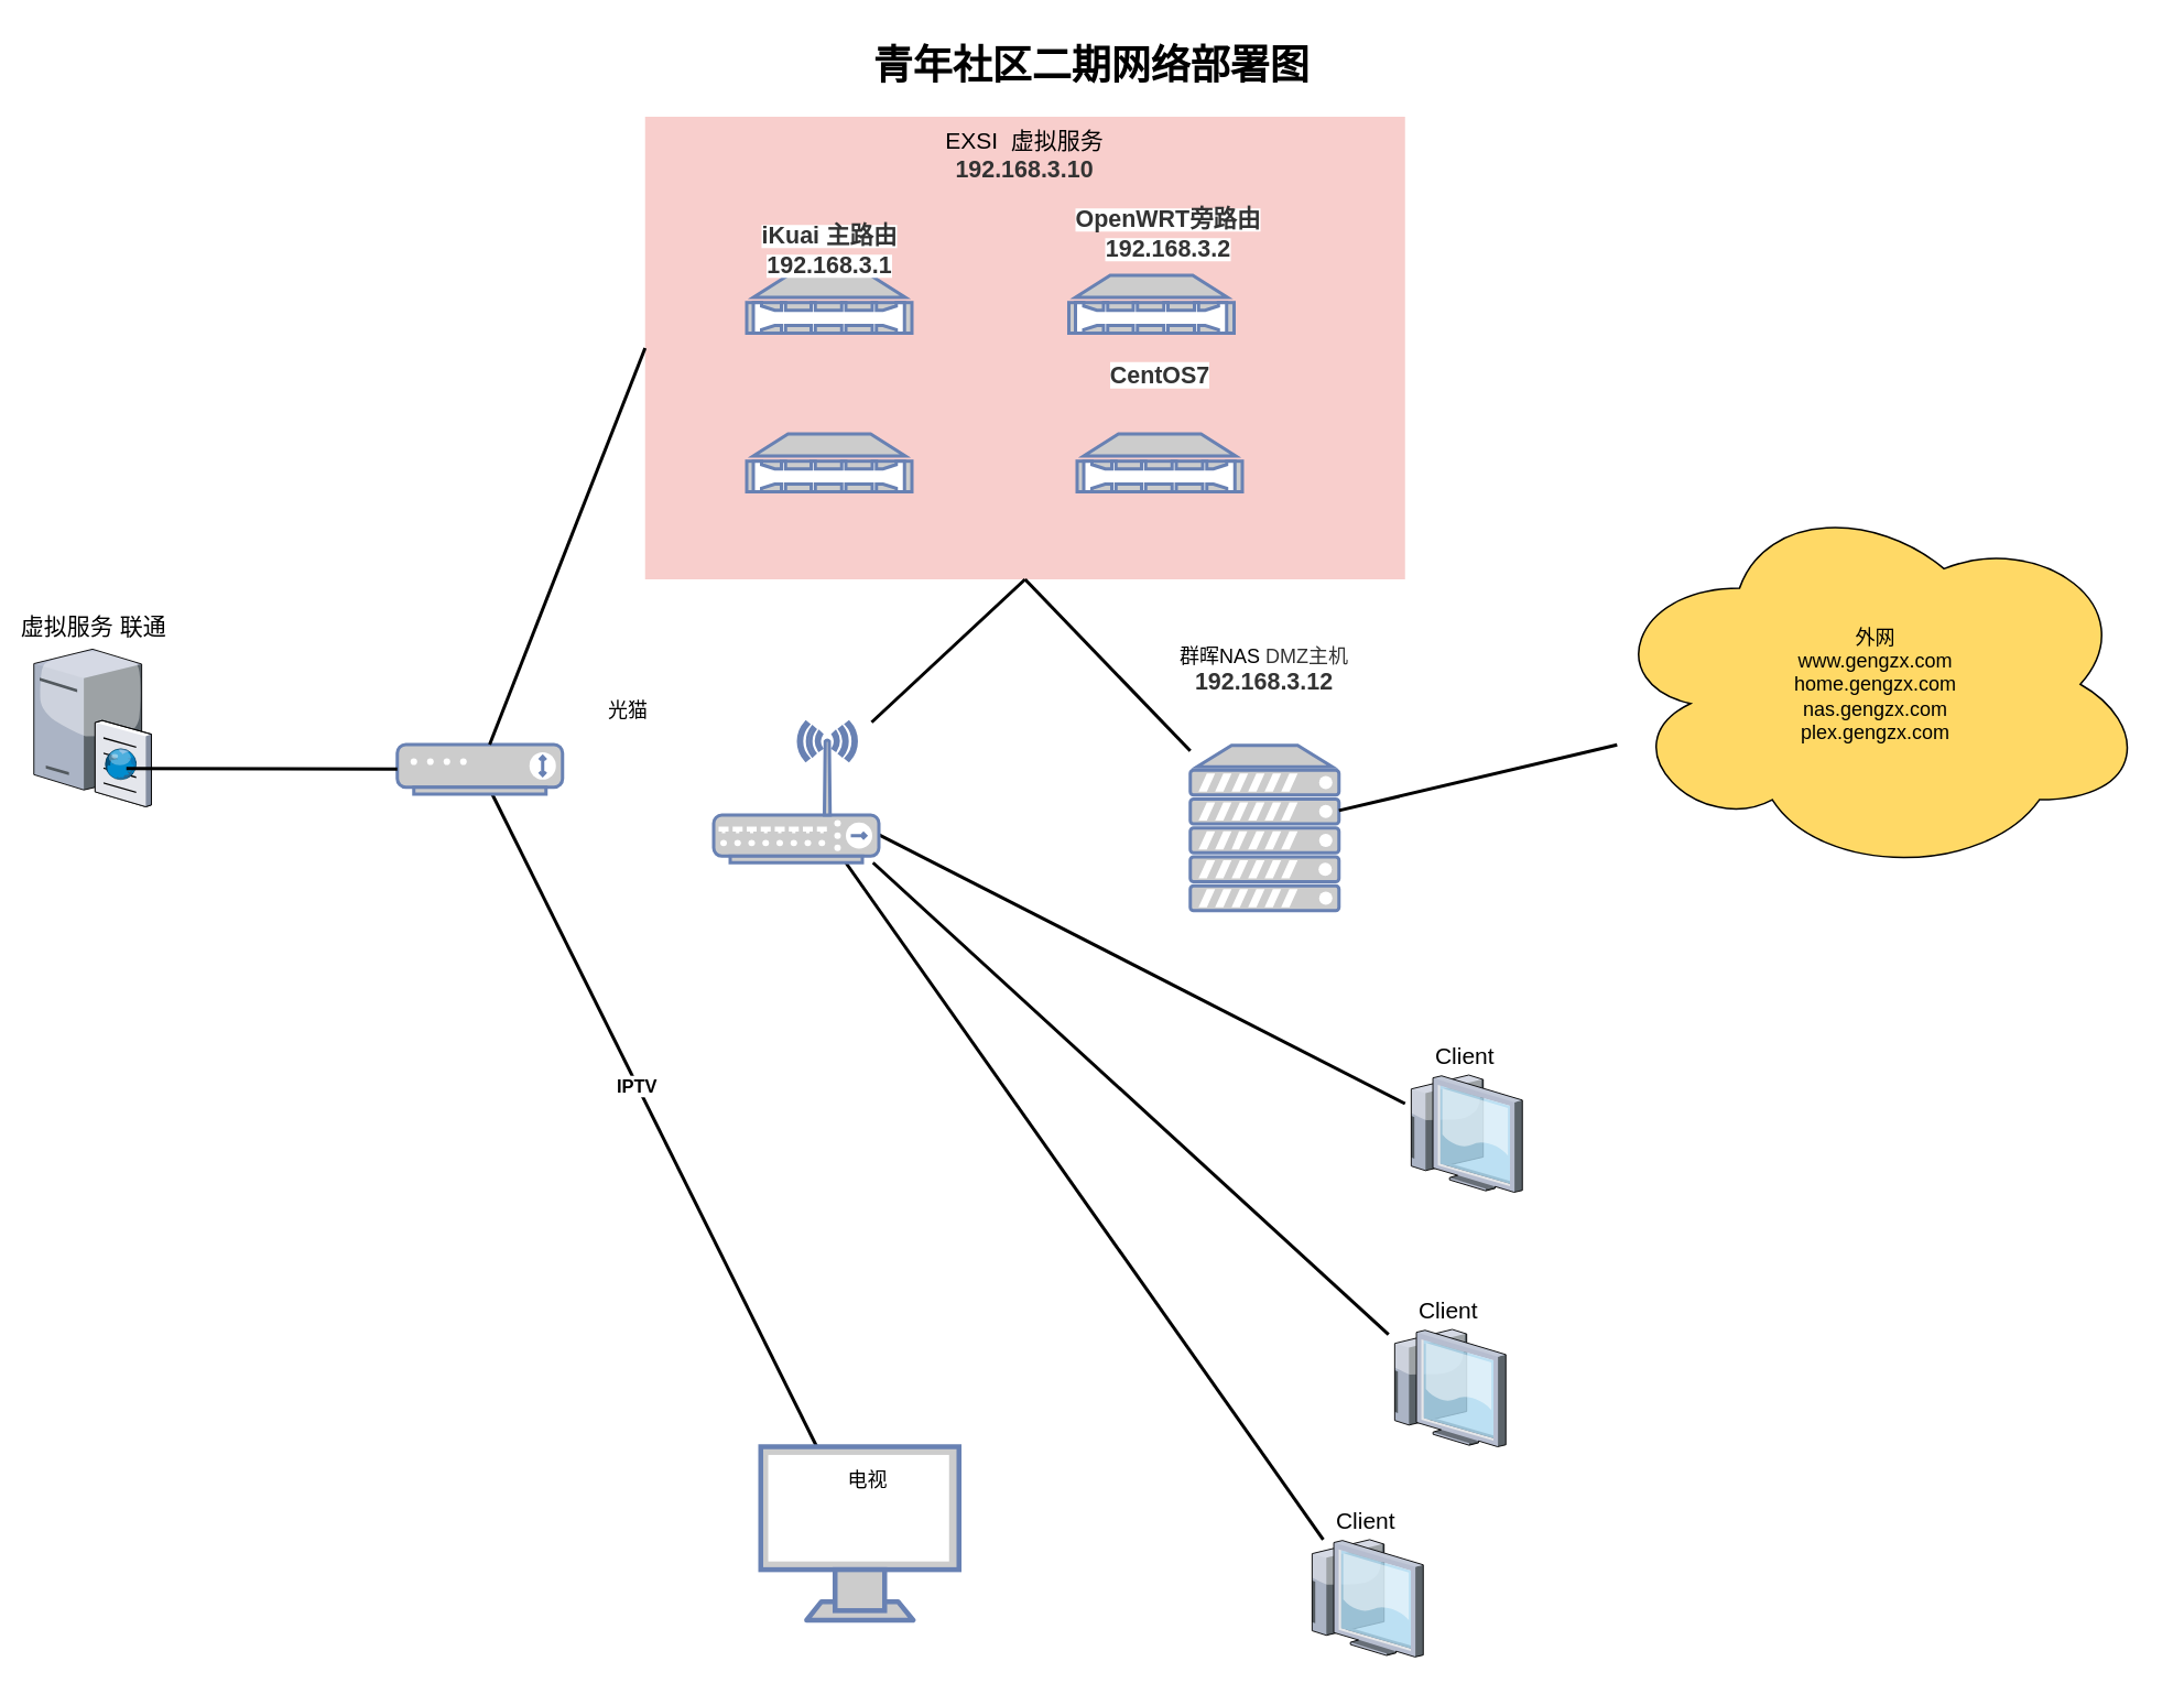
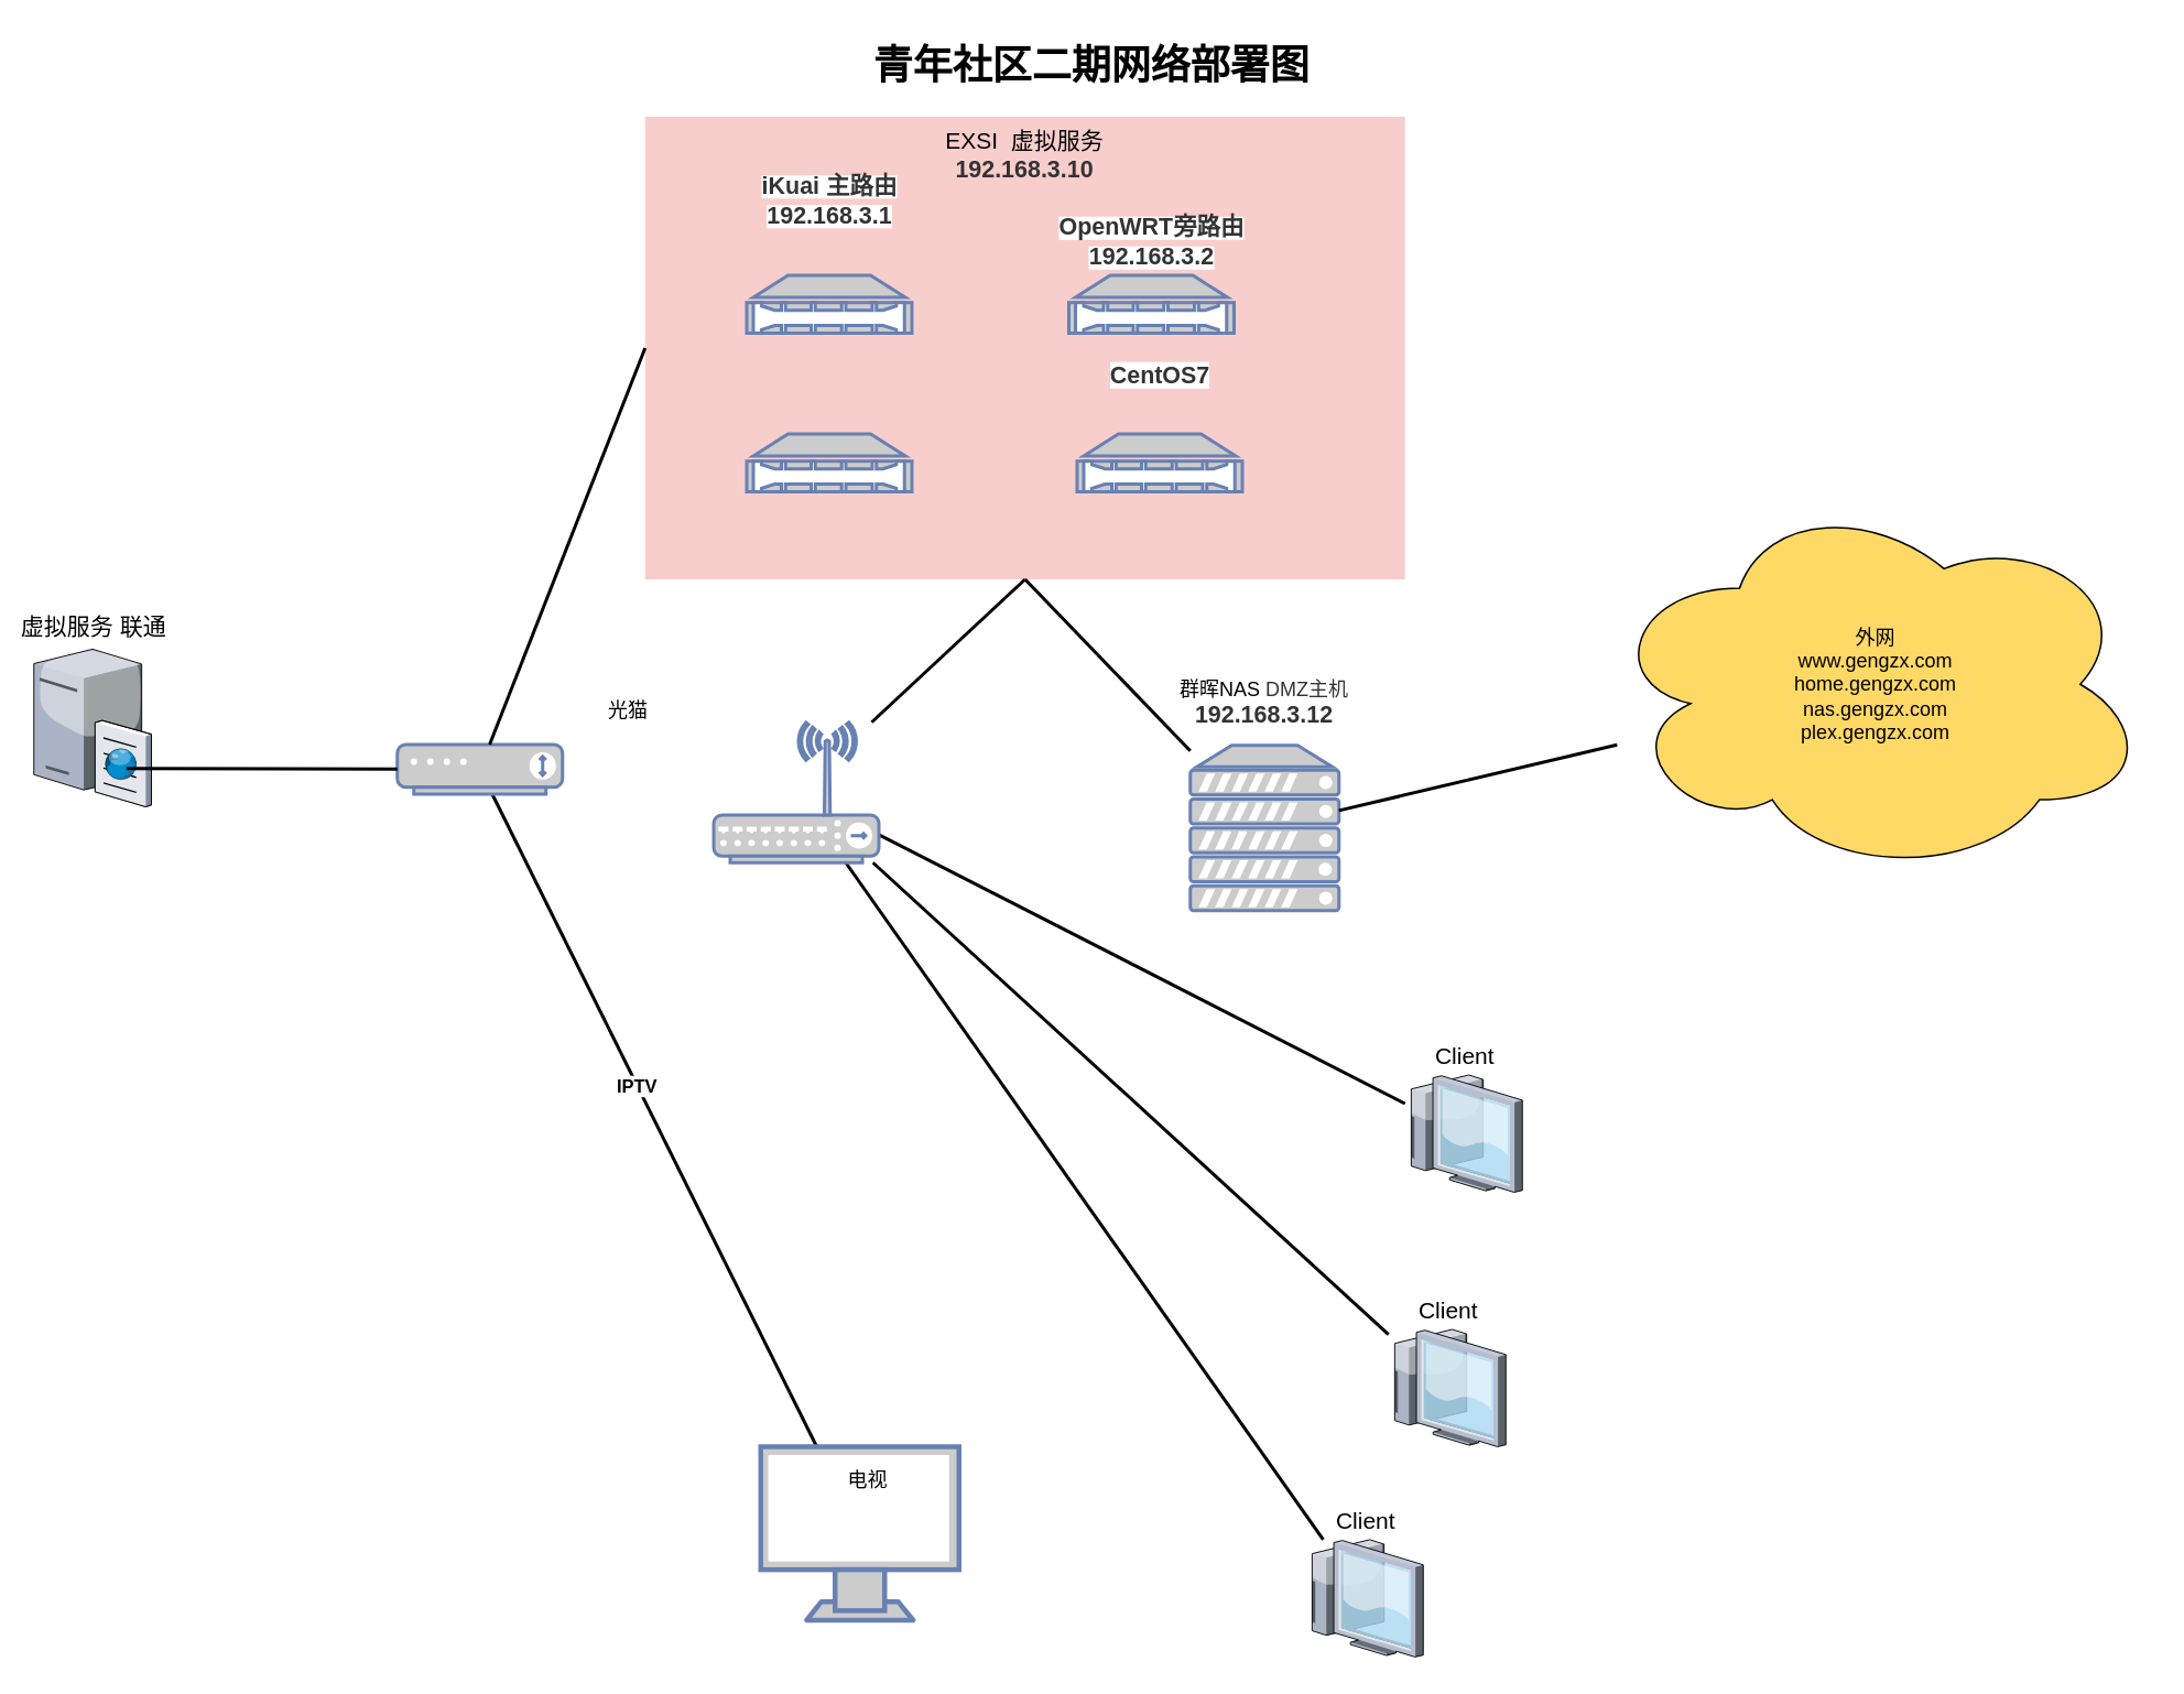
- <mxCell id="23" value="&lt;font color=&quot;#333333&quot; face=&quot;arial&quot;&gt;&lt;span style=&quot;background-color: rgb(255 , 255 , 255)&quot;&gt;&lt;b style=&quot;font-size: 14.305px&quot;&gt;OpenWRT旁路由&lt;/b&gt;&lt;br&gt;&lt;span style=&quot;font-size: 14.305px&quot;&gt;&lt;b&gt;192.168.3.2&lt;/b&gt;&lt;/span&gt;&lt;br&gt;&lt;/span&gt;&lt;/font&gt;" style="text;html=1;strokeColor=none;fillColor=none;align=center;verticalAlign=middle;whiteSpace=wrap;rounded=0;" vertex="1" parent="1"><mxGeometry x="641.5" y="131" width="130" height="19" as="geometry" /></mxCell>
+ <mxCell id="23" value="&lt;font color=&quot;#333333&quot; face=&quot;arial&quot;&gt;&lt;span style=&quot;background-color: rgb(255 , 255 , 255)&quot;&gt;&lt;b style=&quot;font-size: 14.305px&quot;&gt;OpenWRT旁路由&lt;/b&gt;&lt;br&gt;&lt;span style=&quot;font-size: 14.305px&quot;&gt;&lt;b&gt;192.168.3.2&lt;/b&gt;&lt;/span&gt;&lt;br&gt;&lt;/span&gt;&lt;/font&gt;" style="text;html=1;strokeColor=none;fillColor=none;align=center;verticalAlign=middle;whiteSpace=wrap;rounded=0;" vertex="1" parent="1"><mxGeometry x="631.5" y="136" width="130" height="19" as="geometry" /></mxCell>
- <mxCell id="22" value="&lt;span style=&quot;background-color: rgb(255 , 255 , 255)&quot;&gt;&lt;font color=&quot;#333333&quot; face=&quot;arial&quot;&gt;&lt;span style=&quot;font-size: 14.305px&quot;&gt;&lt;b&gt;iKuai 主路由&lt;/b&gt;&lt;/span&gt;&lt;/font&gt;&lt;br&gt;&lt;font color=&quot;#333333&quot; face=&quot;arial&quot;&gt;&lt;span style=&quot;font-size: 14.305px&quot;&gt;&lt;b&gt;192.168.3.1&lt;/b&gt;&lt;/span&gt;&lt;/font&gt;&lt;br&gt;&lt;/span&gt;" style="text;html=1;strokeColor=none;fillColor=none;align=center;verticalAlign=middle;whiteSpace=wrap;rounded=0;" vertex="1" parent="1"><mxGeometry x="451.5" y="141" width="100" height="19" as="geometry" /></mxCell>
+ <mxCell id="22" value="&lt;span style=&quot;background-color: rgb(255 , 255 , 255)&quot;&gt;&lt;font color=&quot;#333333&quot; face=&quot;arial&quot;&gt;&lt;span style=&quot;font-size: 14.305px&quot;&gt;&lt;b&gt;iKuai 主路由&lt;/b&gt;&lt;/span&gt;&lt;/font&gt;&lt;br&gt;&lt;font color=&quot;#333333&quot; face=&quot;arial&quot;&gt;&lt;span style=&quot;font-size: 14.305px&quot;&gt;&lt;b&gt;192.168.3.1&lt;/b&gt;&lt;/span&gt;&lt;/font&gt;&lt;br&gt;&lt;/span&gt;" style="text;html=1;strokeColor=none;fillColor=none;align=center;verticalAlign=middle;whiteSpace=wrap;rounded=0;" vertex="1" parent="1"><mxGeometry x="451.5" y="111" width="100" height="19" as="geometry" /></mxCell>
- <mxCell id="26" value="群晖NAS&amp;nbsp;&lt;span style=&quot;color: rgb(51 , 51 , 51) ; font-family: &amp;#34;microsoft yahei&amp;#34; , &amp;#34;tahoma&amp;#34; , &amp;#34;arial&amp;#34; , &amp;#34;helvetica&amp;#34; , sans-serif ; text-align: left&quot;&gt;DMZ主机&lt;/span&gt;&lt;br&gt;&lt;font color=&quot;#333333&quot; face=&quot;arial&quot;&gt;&lt;span style=&quot;font-size: 14.305px&quot;&gt;&lt;b&gt;192.168.3.12&lt;/b&gt;&lt;/span&gt;&lt;/font&gt;" style="text;html=1;strokeColor=none;fillColor=none;align=center;verticalAlign=middle;whiteSpace=wrap;rounded=0;" vertex="1" parent="1"><mxGeometry x="690" y="390" width="150" height="29.5" as="geometry" /></mxCell>
+ <mxCell id="26" value="群晖NAS&amp;nbsp;&lt;span style=&quot;color: rgb(51 , 51 , 51) ; font-family: &amp;#34;microsoft yahei&amp;#34; , &amp;#34;tahoma&amp;#34; , &amp;#34;arial&amp;#34; , &amp;#34;helvetica&amp;#34; , sans-serif ; text-align: left&quot;&gt;DMZ主机&lt;/span&gt;&lt;br&gt;&lt;font color=&quot;#333333&quot; face=&quot;arial&quot;&gt;&lt;span style=&quot;font-size: 14.305px&quot;&gt;&lt;b&gt;192.168.3.12&lt;/b&gt;&lt;/span&gt;&lt;/font&gt;" style="text;html=1;strokeColor=none;fillColor=none;align=center;verticalAlign=middle;whiteSpace=wrap;rounded=0;" vertex="1" parent="1"><mxGeometry x="690" y="410" width="150" height="29.5" as="geometry" /></mxCell>
